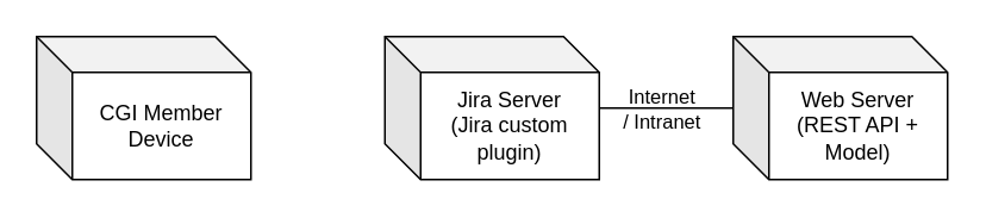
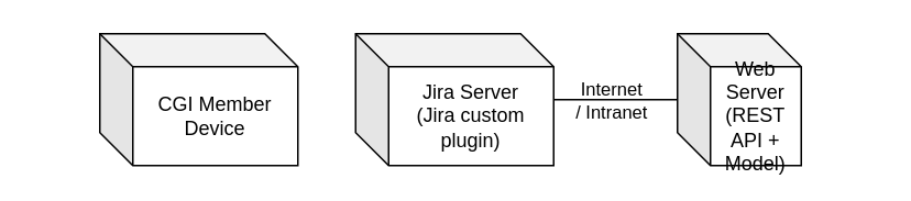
- <mxCell id="2" value="CGI Member Device" style="shape=cube;whiteSpace=wrap;html=1;boundedLbl=1;backgroundOutline=1;darkOpacity=0.05;darkOpacity2=0.1;" parent="1" vertex="1"><mxGeometry x="20" y="20" width="120" height="80" as="geometry" /></mxCell>
+ <mxCell id="2" value="CGI Member Device" style="shape=cube;whiteSpace=wrap;html=1;boundedLbl=1;backgroundOutline=1;darkOpacity=0.05;darkOpacity2=0.1;" parent="1" vertex="1"><mxGeometry x="60" y="20" width="120" height="80" as="geometry" /></mxCell>
- <mxCell id="6" value="Web Server&lt;br&gt;(REST API + Model)" style="shape=cube;whiteSpace=wrap;html=1;boundedLbl=1;backgroundOutline=1;darkOpacity=0.05;darkOpacity2=0.1;" parent="1" vertex="1"><mxGeometry x="410" y="20" width="120" height="80" as="geometry" /></mxCell>
+ <mxCell id="6" value="Web Server&lt;br&gt;(REST API + Model)" style="shape=cube;whiteSpace=wrap;html=1;boundedLbl=1;backgroundOutline=1;darkOpacity=0.05;darkOpacity2=0.1;" parent="1" vertex="1"><mxGeometry x="410" y="20" width="75" height="80" as="geometry" /></mxCell>
